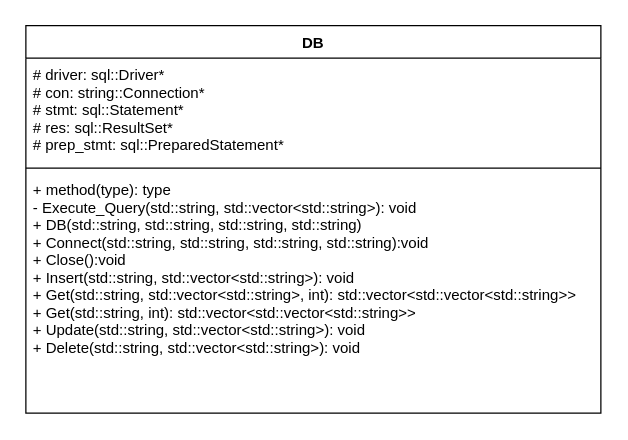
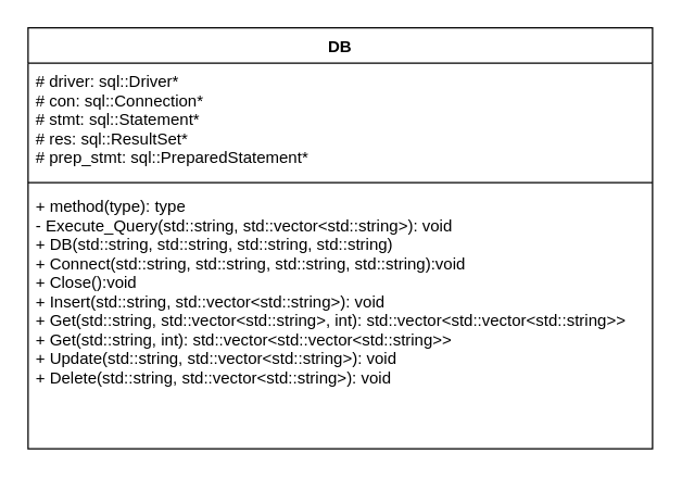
- <mxCell id="3" value="# driver: sql::Driver*&#10;# con: string::Connection*&#10;# stmt: sql::Statement*&#10;# res: sql::ResultSet*&#10;# prep_stmt: sql::PreparedStatement* " style="text;strokeColor=none;fillColor=none;align=left;verticalAlign=top;spacingLeft=4;spacingRight=4;overflow=hidden;rotatable=0;points=[[0,0.5],[1,0.5]];portConstraint=eastwest;" vertex="1" parent="2"><mxGeometry y="26" width="460" height="84" as="geometry" /></mxCell>
+ <mxCell id="3" value="# driver: sql::Driver*&#10;# con: sql::Connection*&#10;# stmt: sql::Statement*&#10;# res: sql::ResultSet*&#10;# prep_stmt: sql::PreparedStatement* " style="text;strokeColor=none;fillColor=none;align=left;verticalAlign=top;spacingLeft=4;spacingRight=4;overflow=hidden;rotatable=0;points=[[0,0.5],[1,0.5]];portConstraint=eastwest;" vertex="1" parent="2"><mxGeometry y="26" width="460" height="84" as="geometry" /></mxCell>
